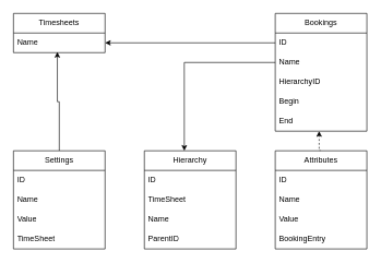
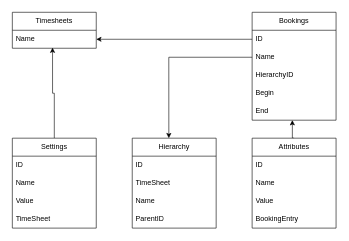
- <mxCell id="16" style="edgeStyle=orthogonalEdgeStyle;rounded=0;orthogonalLoop=1;jettySize=auto;html=1;exitX=0.5;exitY=0;exitDx=0;exitDy=0;entryX=0.479;entryY=1;entryDx=0;entryDy=0;entryPerimeter=0;dashed=1;" parent="1" source="17" target="9" edge="1"><mxGeometry relative="1" as="geometry" /></mxCell>
+ <mxCell id="16" style="edgeStyle=orthogonalEdgeStyle;rounded=0;orthogonalLoop=1;jettySize=auto;html=1;exitX=0.5;exitY=0;exitDx=0;exitDy=0;entryX=0.479;entryY=1;entryDx=0;entryDy=0;entryPerimeter=0;" parent="1" source="17" target="9" edge="1"><mxGeometry relative="1" as="geometry" /></mxCell>
